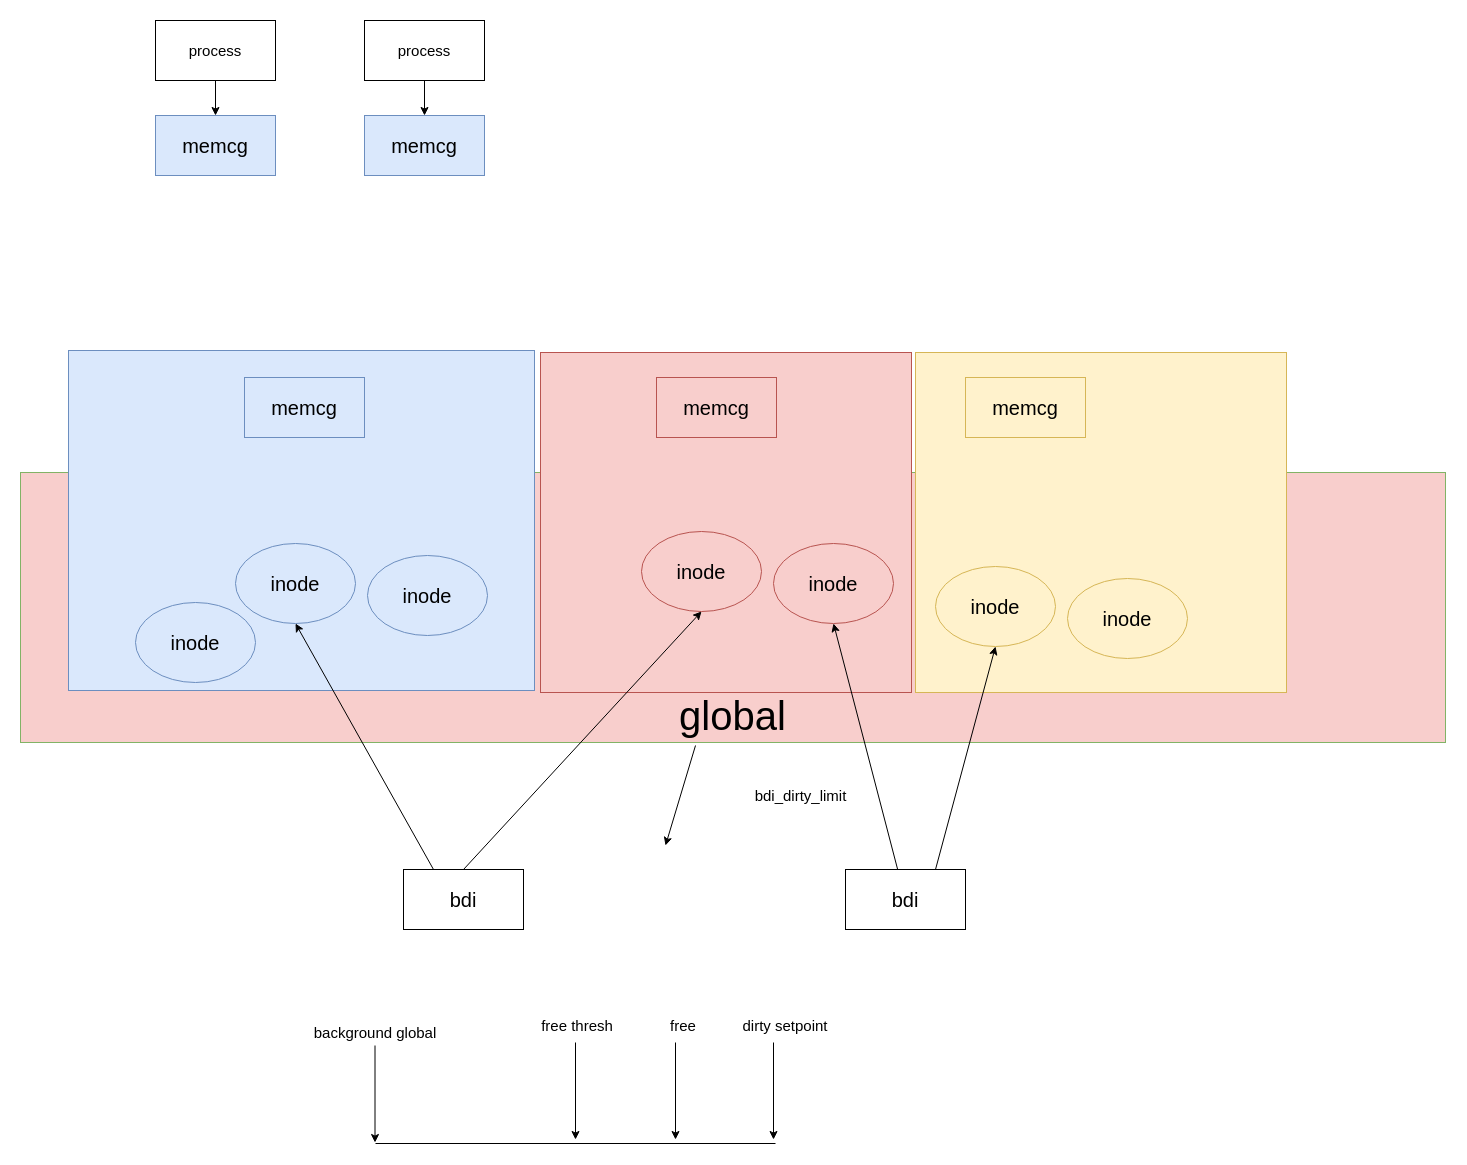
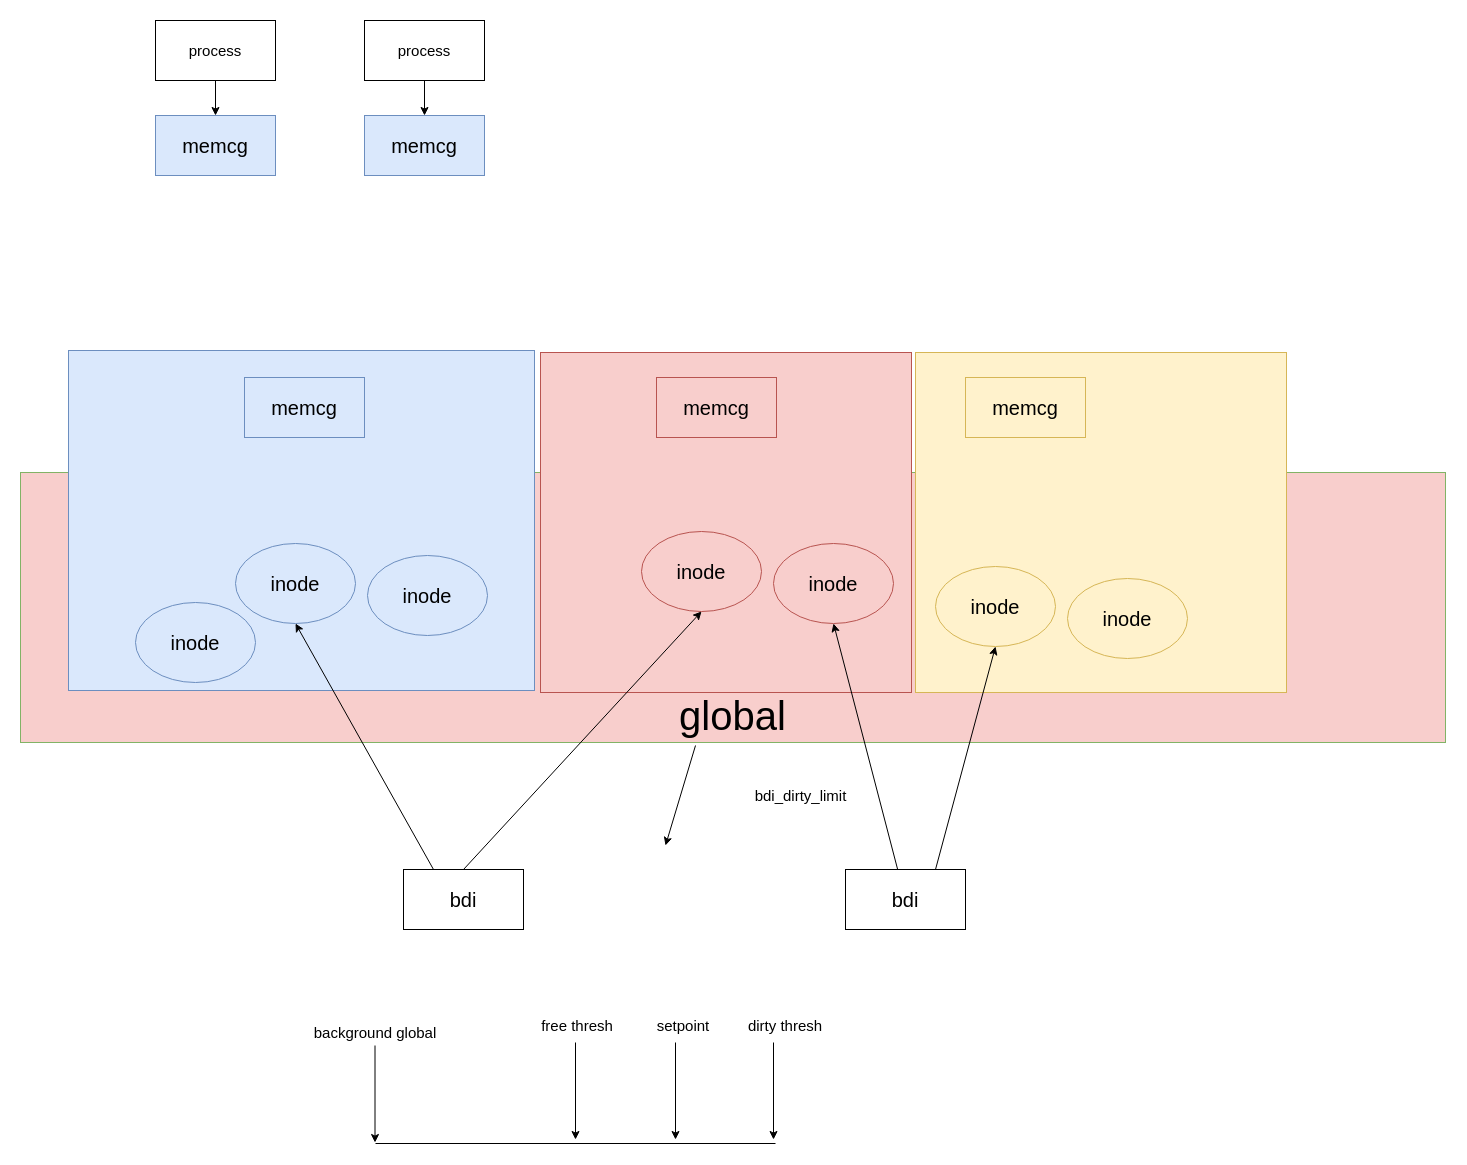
- <mxCell id="30" value="free" style="text;html=1;strokeColor=none;fillColor=none;align=center;verticalAlign=middle;whiteSpace=wrap;rounded=0;fontSize=15;" parent="1" vertex="1"><mxGeometry x="593" y="1015" width="180" height="20" as="geometry" /></mxCell>
+ <mxCell id="30" value="setpoint" style="text;html=1;strokeColor=none;fillColor=none;align=center;verticalAlign=middle;whiteSpace=wrap;rounded=0;fontSize=15;" parent="1" vertex="1"><mxGeometry x="593" y="1015" width="180" height="20" as="geometry" /></mxCell>
- <mxCell id="26" value="dirty setpoint" style="text;html=1;strokeColor=none;fillColor=none;align=center;verticalAlign=middle;whiteSpace=wrap;rounded=0;fontSize=15;" parent="1" vertex="1"><mxGeometry x="695" y="1015" width="180" height="20" as="geometry" /></mxCell>
+ <mxCell id="26" value="dirty thresh" style="text;html=1;strokeColor=none;fillColor=none;align=center;verticalAlign=middle;whiteSpace=wrap;rounded=0;fontSize=15;" parent="1" vertex="1"><mxGeometry x="695" y="1015" width="180" height="20" as="geometry" /></mxCell>
